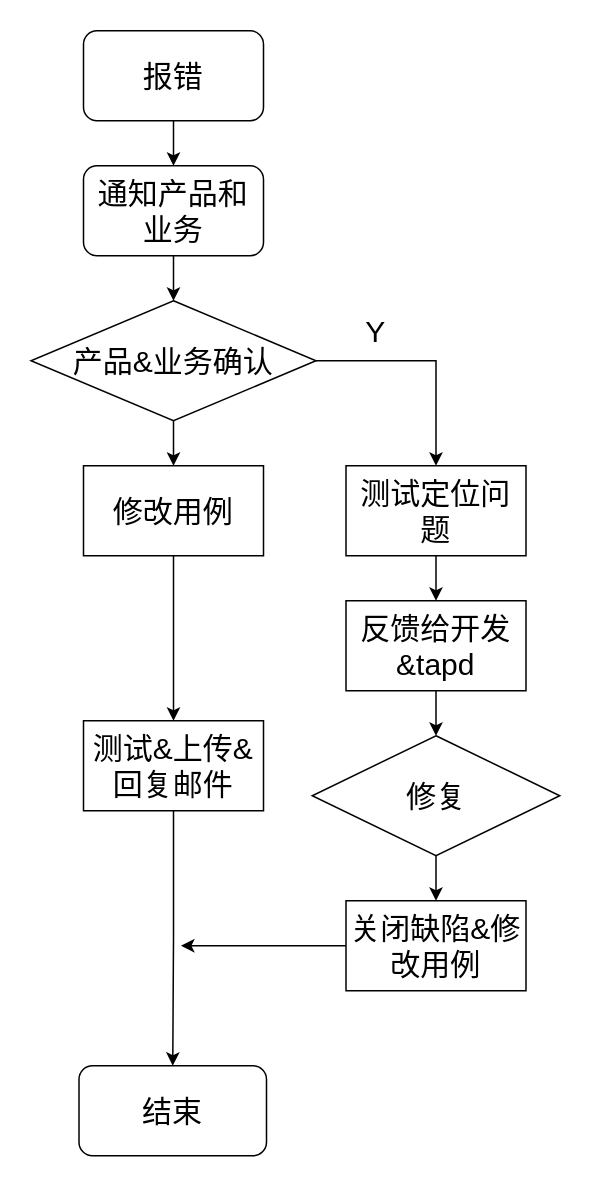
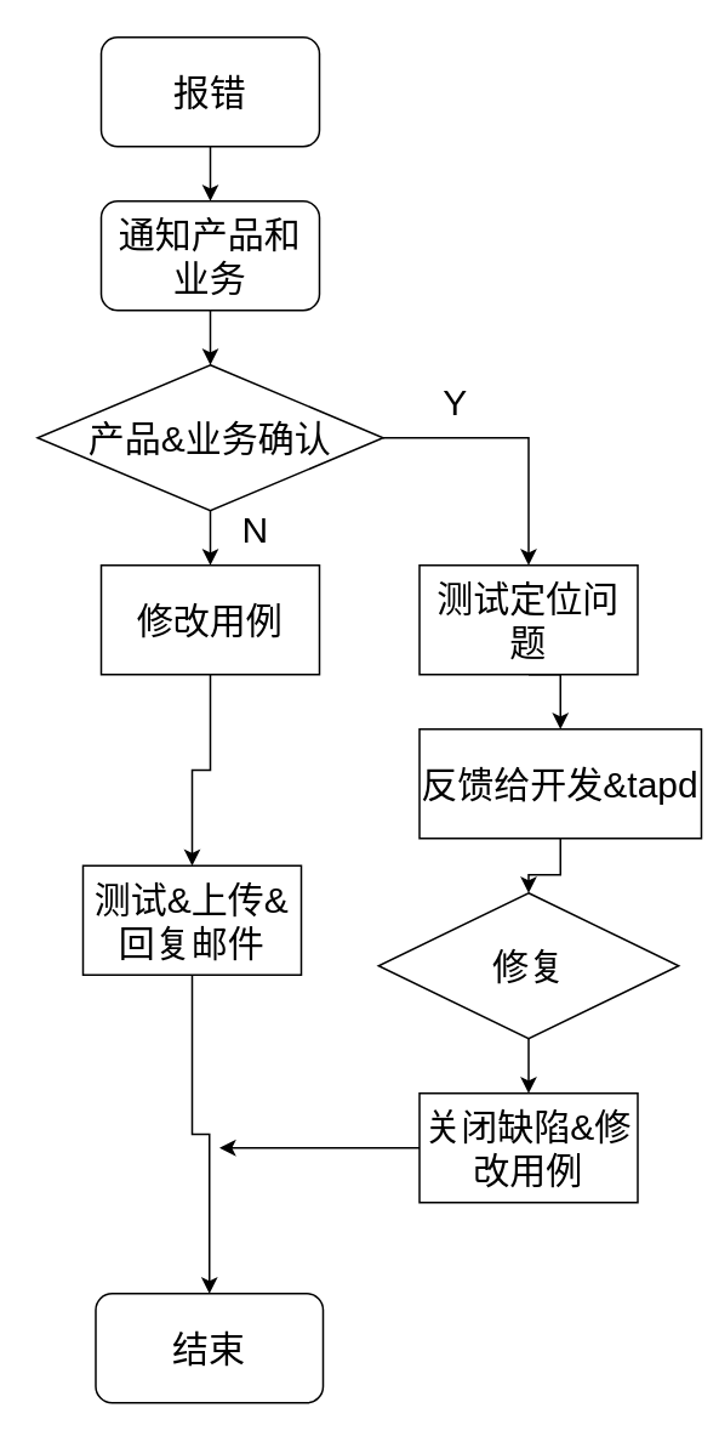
+ <mxCell id="11" value="N" style="text;html=1;strokeColor=none;fillColor=none;align=center;verticalAlign=middle;whiteSpace=wrap;rounded=0;fontSize=20;" vertex="1" parent="1"><mxGeometry x="120" y="280" width="40" height="20" as="geometry" /></mxCell>
- <mxCell id="16" value="反馈给开发&amp;amp;tapd" style="rounded=0;whiteSpace=wrap;html=1;fontSize=20;" vertex="1" parent="1"><mxGeometry x="230" y="400" width="120" height="60" as="geometry" /></mxCell>
+ <mxCell id="16" value="反馈给开发&amp;amp;tapd" style="rounded=0;whiteSpace=wrap;html=1;fontSize=20;" vertex="1" parent="1"><mxGeometry x="230" y="400" width="155" height="60" as="geometry" /></mxCell>
- <mxCell id="23" value="测试&amp;amp;上传&amp;amp;回复邮件" style="rounded=0;whiteSpace=wrap;html=1;fontSize=20;" vertex="1" parent="1"><mxGeometry x="55" y="480" width="120" height="60" as="geometry" /></mxCell>
+ <mxCell id="23" value="测试&amp;amp;上传&amp;amp;回复邮件" style="rounded=0;whiteSpace=wrap;html=1;fontSize=20;" vertex="1" parent="1"><mxGeometry x="45" y="475" width="120" height="60" as="geometry" /></mxCell>
